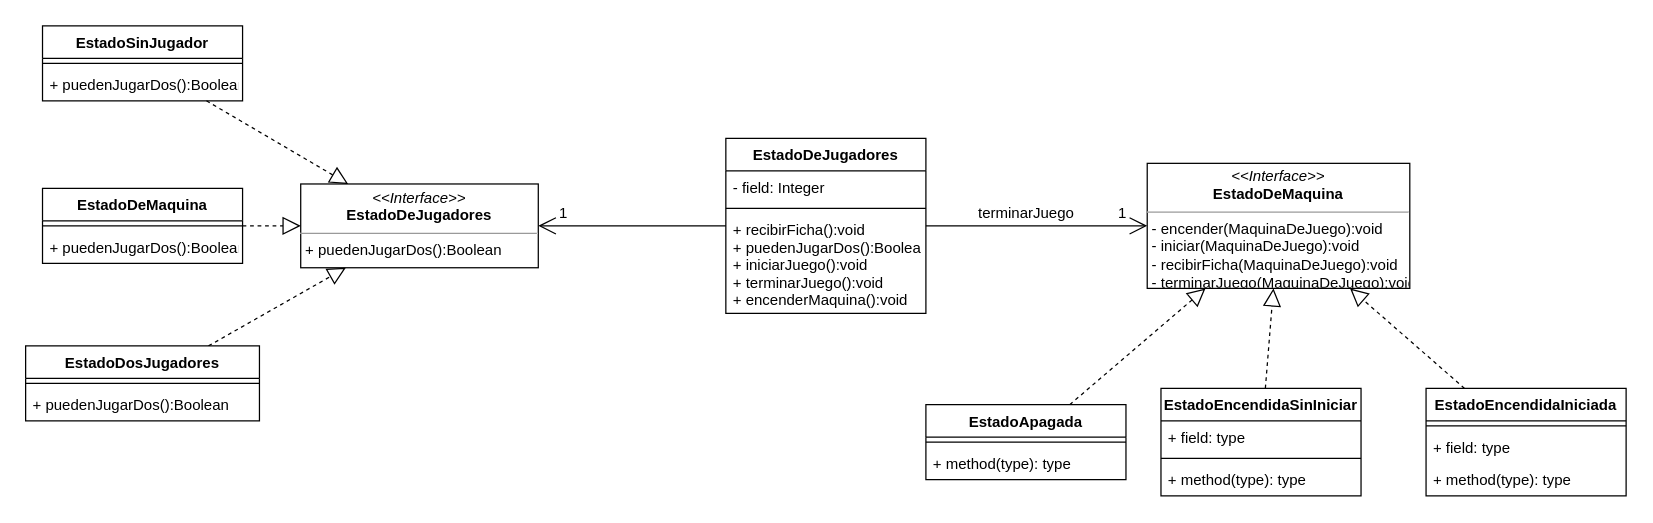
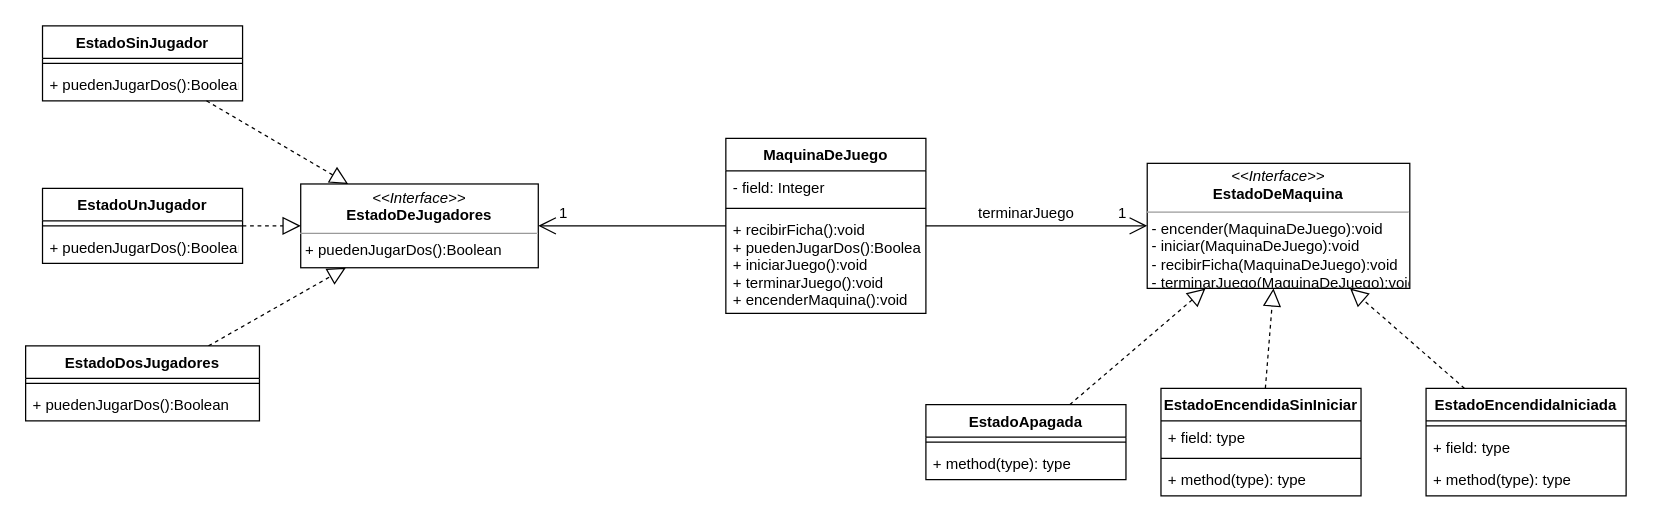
- <mxCell id="15" value="EstadoDeJugadores" style="swimlane;fontStyle=1;align=center;verticalAlign=top;childLayout=stackLayout;horizontal=1;startSize=26;horizontalStack=0;resizeParent=1;resizeParentMax=0;resizeLast=0;collapsible=1;marginBottom=0;" vertex="1" parent="1"><mxGeometry x="580" y="110" width="160" height="140" as="geometry" /></mxCell>
+ <mxCell id="15" value="MaquinaDeJuego" style="swimlane;fontStyle=1;align=center;verticalAlign=top;childLayout=stackLayout;horizontal=1;startSize=26;horizontalStack=0;resizeParent=1;resizeParentMax=0;resizeLast=0;collapsible=1;marginBottom=0;" vertex="1" parent="1"><mxGeometry x="580" y="110" width="160" height="140" as="geometry" /></mxCell>
- <mxCell id="33" value="EstadoDeMaquina" style="swimlane;fontStyle=1;align=center;verticalAlign=top;childLayout=stackLayout;horizontal=1;startSize=26;horizontalStack=0;resizeParent=1;resizeParentMax=0;resizeLast=0;collapsible=1;marginBottom=0;" vertex="1" parent="1"><mxGeometry x="33.5" y="150" width="160" height="60" as="geometry" /></mxCell>
+ <mxCell id="33" value="EstadoUnJugador" style="swimlane;fontStyle=1;align=center;verticalAlign=top;childLayout=stackLayout;horizontal=1;startSize=26;horizontalStack=0;resizeParent=1;resizeParentMax=0;resizeLast=0;collapsible=1;marginBottom=0;" vertex="1" parent="1"><mxGeometry x="33.5" y="150" width="160" height="60" as="geometry" /></mxCell>
